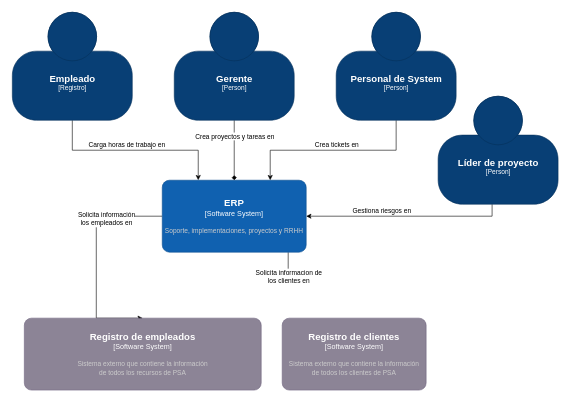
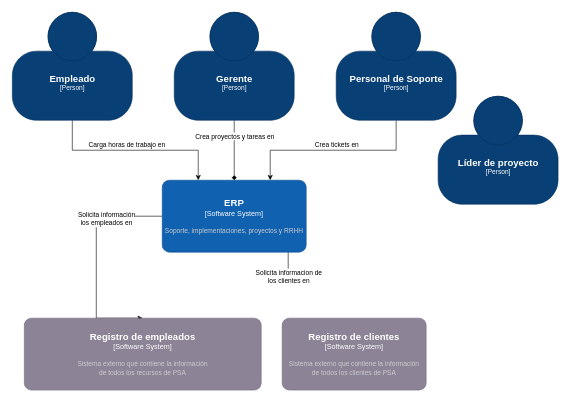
- <mxCell id="4" value="&lt;font style=&quot;font-size: 16px&quot;&gt;&lt;b&gt;Empleado&lt;/b&gt;&lt;/font&gt;&lt;div&gt;[Registro]&lt;/div&gt;&lt;br&gt;&lt;div&gt;&lt;font style=&quot;font-size: 11px&quot;&gt;&lt;font color=&quot;#cccccc&quot;&gt;&lt;/font&gt;&lt;/div&gt;" style="html=1;fontSize=11;dashed=0;whitespace=wrap;fillColor=#083F75;strokeColor=#06315C;fontColor=#ffffff;shape=mxgraph.c4.person2;align=center;metaEdit=1;points=[[0.5,0,0],[1,0.5,0],[1,0.75,0],[0.75,1,0],[0.5,1,0],[0.25,1,0],[0,0.75,0],[0,0.5,0]];resizable=0;" vertex="1" parent="1"><mxGeometry x="20" y="20" width="200" height="180" as="geometry" /></mxCell>
+ <mxCell id="4" value="&lt;font style=&quot;font-size: 16px&quot;&gt;&lt;b&gt;Empleado&lt;/b&gt;&lt;/font&gt;&lt;div&gt;[Person]&lt;/div&gt;&lt;br&gt;&lt;div&gt;&lt;font style=&quot;font-size: 11px&quot;&gt;&lt;font color=&quot;#cccccc&quot;&gt;&lt;/font&gt;&lt;/div&gt;" style="html=1;fontSize=11;dashed=0;whitespace=wrap;fillColor=#083F75;strokeColor=#06315C;fontColor=#ffffff;shape=mxgraph.c4.person2;align=center;metaEdit=1;points=[[0.5,0,0],[1,0.5,0],[1,0.75,0],[0.75,1,0],[0.5,1,0],[0.25,1,0],[0,0.75,0],[0,0.5,0]];resizable=0;" vertex="1" parent="1"><mxGeometry x="20" y="20" width="200" height="180" as="geometry" /></mxCell>
- <mxCell id="14" value="&lt;font style=&quot;font-size: 16px&quot;&gt;&lt;b&gt;Personal de System&lt;/b&gt;&lt;/font&gt;&lt;div&gt;[Person]&lt;/div&gt;&lt;br&gt;&lt;div&gt;&lt;font style=&quot;font-size: 11px&quot;&gt;&lt;font color=&quot;#cccccc&quot;&gt;&lt;/font&gt;&lt;/div&gt;" style="html=1;fontSize=11;dashed=0;whitespace=wrap;fillColor=#083F75;strokeColor=#06315C;fontColor=#ffffff;shape=mxgraph.c4.person2;align=center;metaEdit=1;points=[[0.5,0,0],[1,0.5,0],[1,0.75,0],[0.75,1,0],[0.5,1,0],[0.25,1,0],[0,0.75,0],[0,0.5,0]];resizable=0;" vertex="1" parent="1"><mxGeometry x="560" y="20" width="200" height="180" as="geometry" /></mxCell>
+ <mxCell id="14" value="&lt;font style=&quot;font-size: 16px&quot;&gt;&lt;b&gt;Personal de Soporte&lt;/b&gt;&lt;/font&gt;&lt;div&gt;[Person]&lt;/div&gt;&lt;br&gt;&lt;div&gt;&lt;font style=&quot;font-size: 11px&quot;&gt;&lt;font color=&quot;#cccccc&quot;&gt;&lt;/font&gt;&lt;/div&gt;" style="html=1;fontSize=11;dashed=0;whitespace=wrap;fillColor=#083F75;strokeColor=#06315C;fontColor=#ffffff;shape=mxgraph.c4.person2;align=center;metaEdit=1;points=[[0.5,0,0],[1,0.5,0],[1,0.75,0],[0.75,1,0],[0.5,1,0],[0.25,1,0],[0,0.75,0],[0,0.5,0]];resizable=0;" vertex="1" parent="1"><mxGeometry x="560" y="20" width="200" height="180" as="geometry" /></mxCell>
- <mxCell id="15" style="edgeStyle=orthogonalEdgeStyle;rounded=0;orthogonalLoop=1;jettySize=auto;html=1;entryX=1;entryY=0.5;entryDx=0;entryDy=0;entryPerimeter=0;" edge="1" parent="1" source="17" target="8"><mxGeometry relative="1" as="geometry"><Array as="points"><mxPoint x="820" y="360" /></Array></mxGeometry></mxCell>
- <mxCell id="16" value="Gestiona riesgos en" style="edgeLabel;html=1;align=center;verticalAlign=middle;resizable=0;points=[];" connectable="0" vertex="1" parent="15"><mxGeometry x="0.244" y="1" relative="1" as="geometry"><mxPoint y="-11" as="offset" /></mxGeometry></mxCell>
